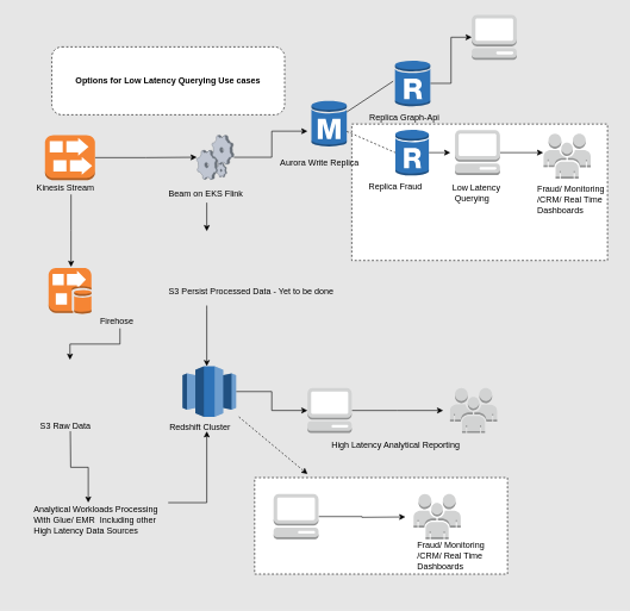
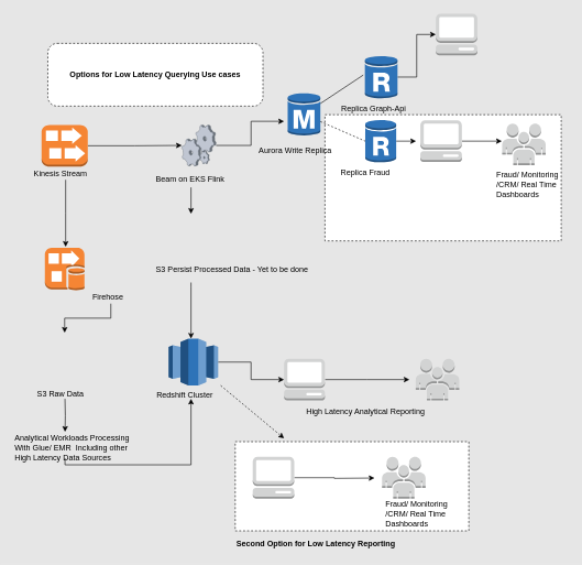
- <mxCell id="31" value="Low Latency&lt;br&gt;&amp;nbsp;Querying" style="text;html=1;resizable=0;points=[];autosize=1;align=left;verticalAlign=top;spacingTop=-4;" vertex="1" parent="1"><mxGeometry x="630.5" y="253" width="80" height="30" as="geometry" /></mxCell>
- <mxCell id="40" value="Analytical Workloads Processing&lt;br&gt;With Glue/ EMR&amp;nbsp; Including other&amp;nbsp;&lt;br&gt;High Latency Data Sources&lt;br&gt;" style="text;html=1;resizable=0;points=[];autosize=1;align=left;verticalAlign=top;spacingTop=-4;" vertex="1" parent="1"><mxGeometry x="45" y="703" width="190" height="40" as="geometry" /></mxCell>
+ <mxCell id="40" value="Analytical Workloads Processing&lt;br&gt;With Glue/ EMR&amp;nbsp; Including other&amp;nbsp;&lt;br&gt;High Latency Data Sources&lt;br&gt;" style="text;html=1;resizable=0;points=[];autosize=1;align=left;verticalAlign=top;spacingTop=-4;" vertex="1" parent="1"><mxGeometry x="20" y="653" width="190" height="40" as="geometry" /></mxCell>
+ <mxCell id="50" value="&lt;b&gt;Second Option for Low Latency Reporting&lt;/b&gt;" style="text;html=1;resizable=0;points=[];autosize=1;align=left;verticalAlign=top;spacingTop=-4;" vertex="1" parent="1"><mxGeometry x="356" y="813" width="260" height="20" as="geometry" /></mxCell>
